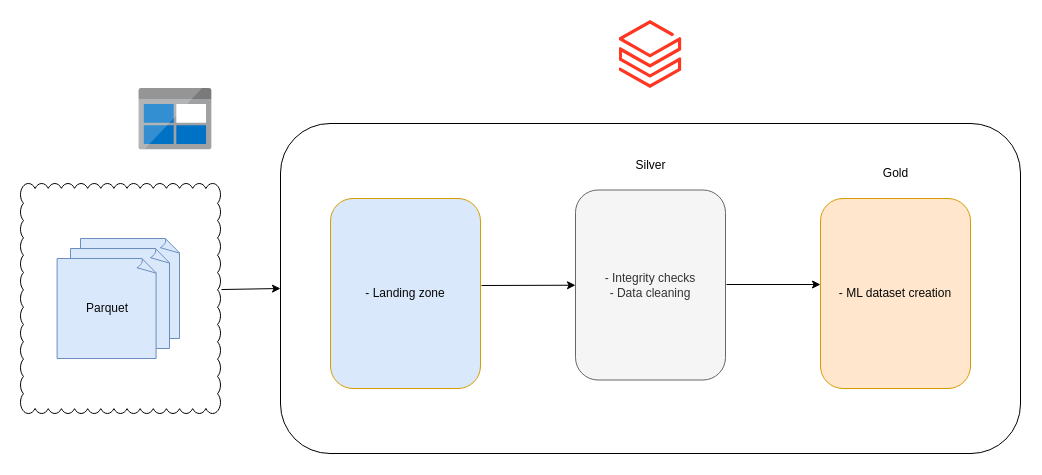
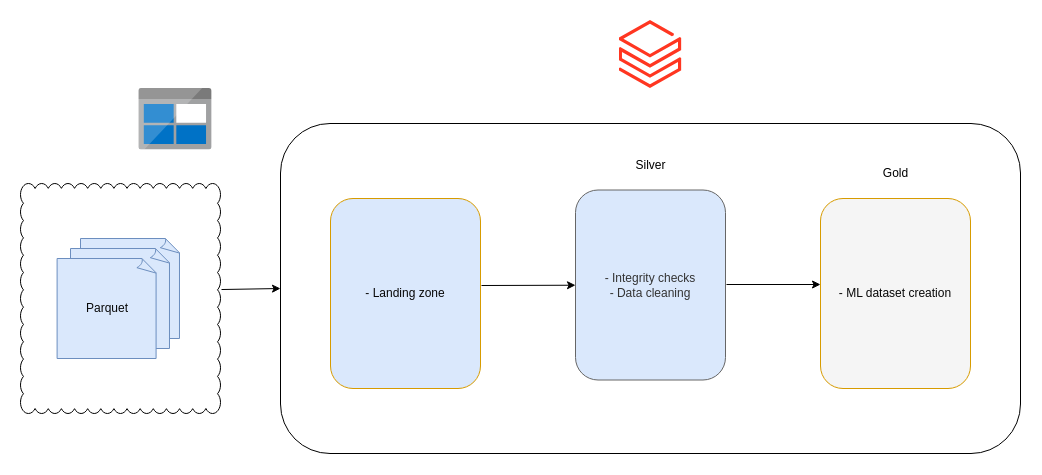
- <mxCell id="11" value="- Integrity checks&lt;br&gt;- Data cleaning" style="rounded=1;whiteSpace=wrap;html=1;labelBackgroundColor=none;fillColor=#f5f5f5;strokeColor=#666666;fontColor=#333333;" vertex="1" parent="1"><mxGeometry x="575" y="189.5" width="150" height="190" as="geometry" /></mxCell>
+ <mxCell id="11" value="- Integrity checks&lt;br&gt;- Data cleaning" style="rounded=1;whiteSpace=wrap;html=1;labelBackgroundColor=none;fillColor=#dae8fc;strokeColor=#666666;fontColor=#333333;" vertex="1" parent="1"><mxGeometry x="575" y="189.5" width="150" height="190" as="geometry" /></mxCell>
- <mxCell id="13" value="- ML dataset creation" style="rounded=1;whiteSpace=wrap;html=1;labelBackgroundColor=none;fillColor=#ffe6cc;strokeColor=#d79b00;fontColor=#080808;" vertex="1" parent="1"><mxGeometry x="820" y="198" width="150" height="190" as="geometry" /></mxCell>
+ <mxCell id="13" value="- ML dataset creation" style="rounded=1;whiteSpace=wrap;html=1;labelBackgroundColor=none;fillColor=#f5f5f5;strokeColor=#d79b00;fontColor=#080808;" vertex="1" parent="1"><mxGeometry x="820" y="198" width="150" height="190" as="geometry" /></mxCell>
